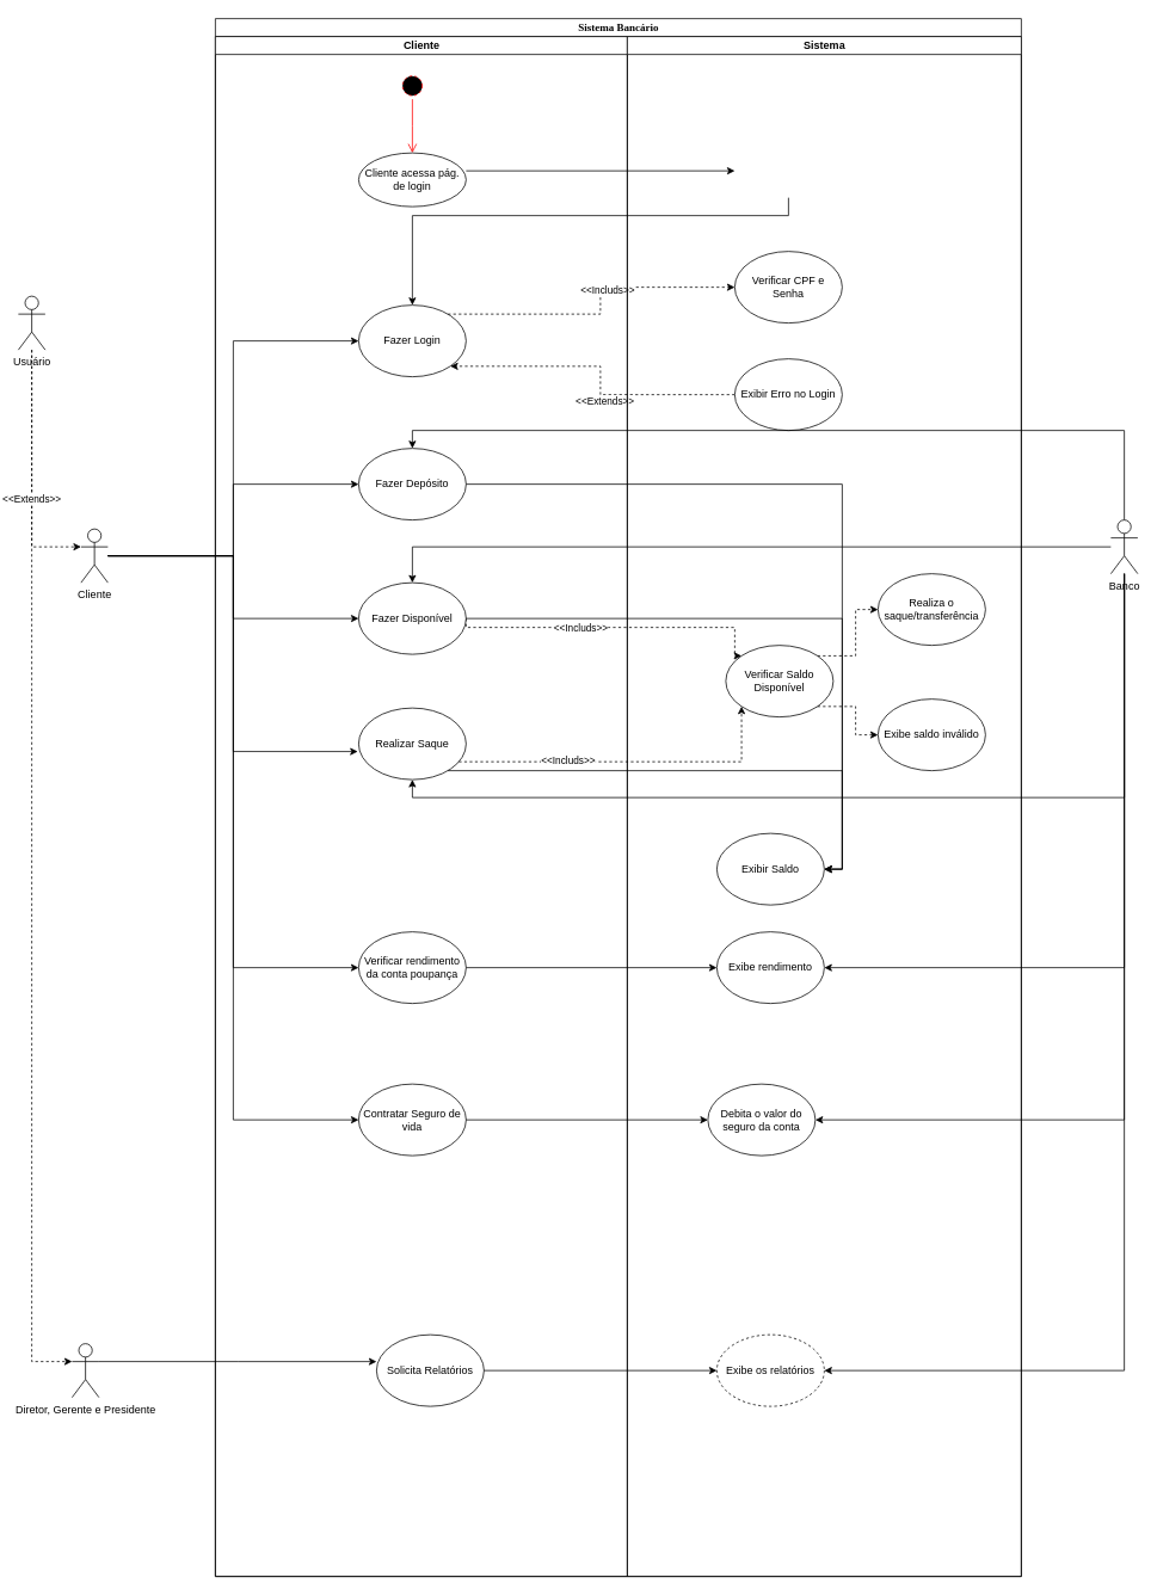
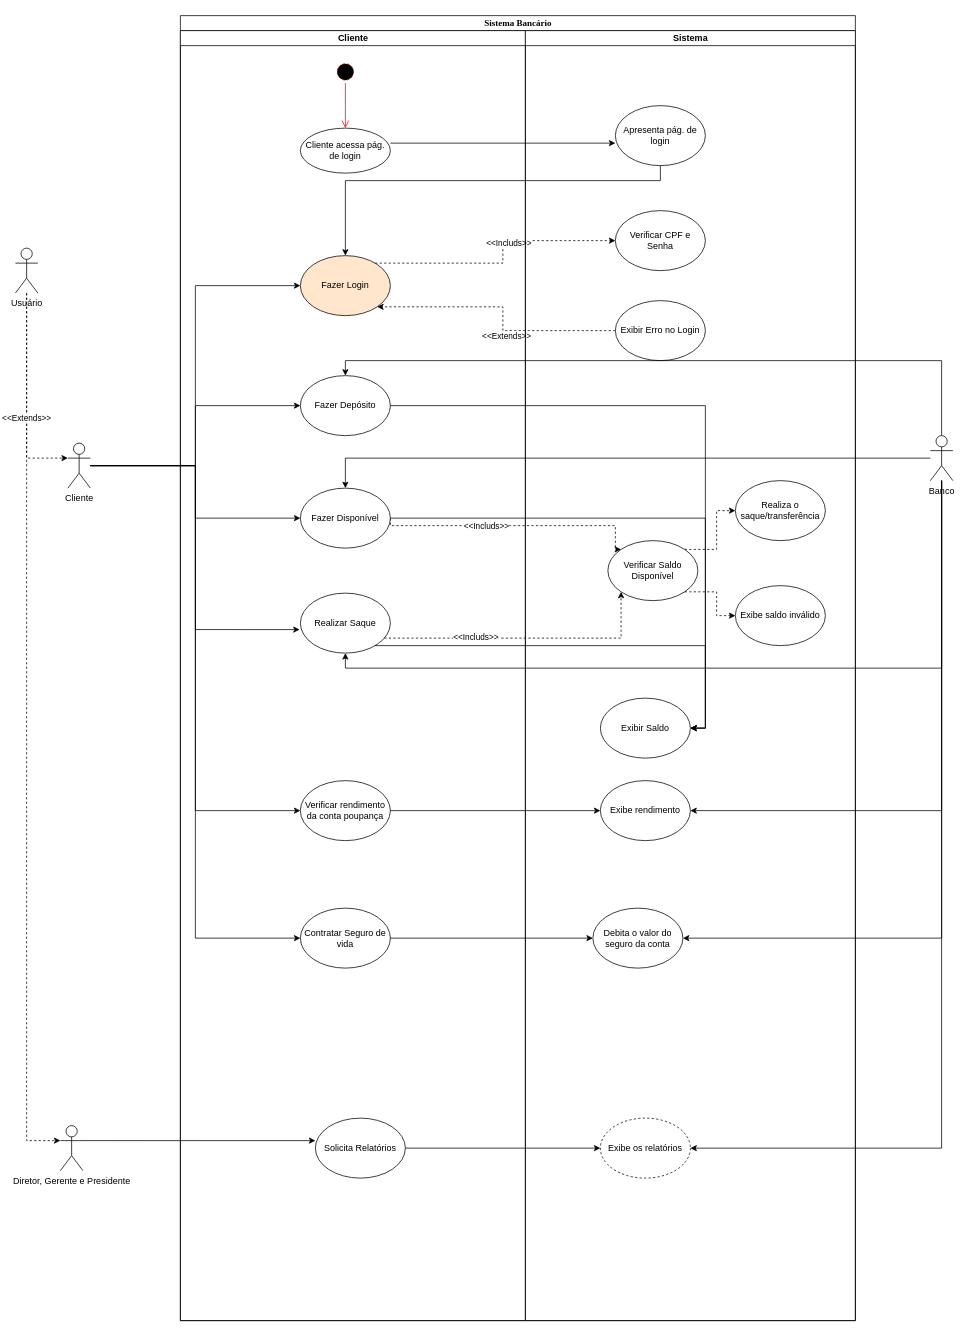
+ <mxCell id="34" value="&lt;span&gt;Apresenta pág. de login&lt;/span&gt;" style="ellipse;whiteSpace=wrap;html=1;" vertex="1" parent="29"><mxGeometry x="120" y="100" width="120" height="80" as="geometry" /></mxCell>
- <mxCell id="19" value="Fazer Login" style="ellipse;whiteSpace=wrap;html=1;" parent="18" vertex="1"><mxGeometry x="160" y="300" width="120" height="80" as="geometry" /></mxCell>
+ <mxCell id="19" value="Fazer Login" style="ellipse;whiteSpace=wrap;html=1;fillColor=#ffe6cc;" parent="18" vertex="1"><mxGeometry x="160" y="300" width="120" height="80" as="geometry" /></mxCell>
